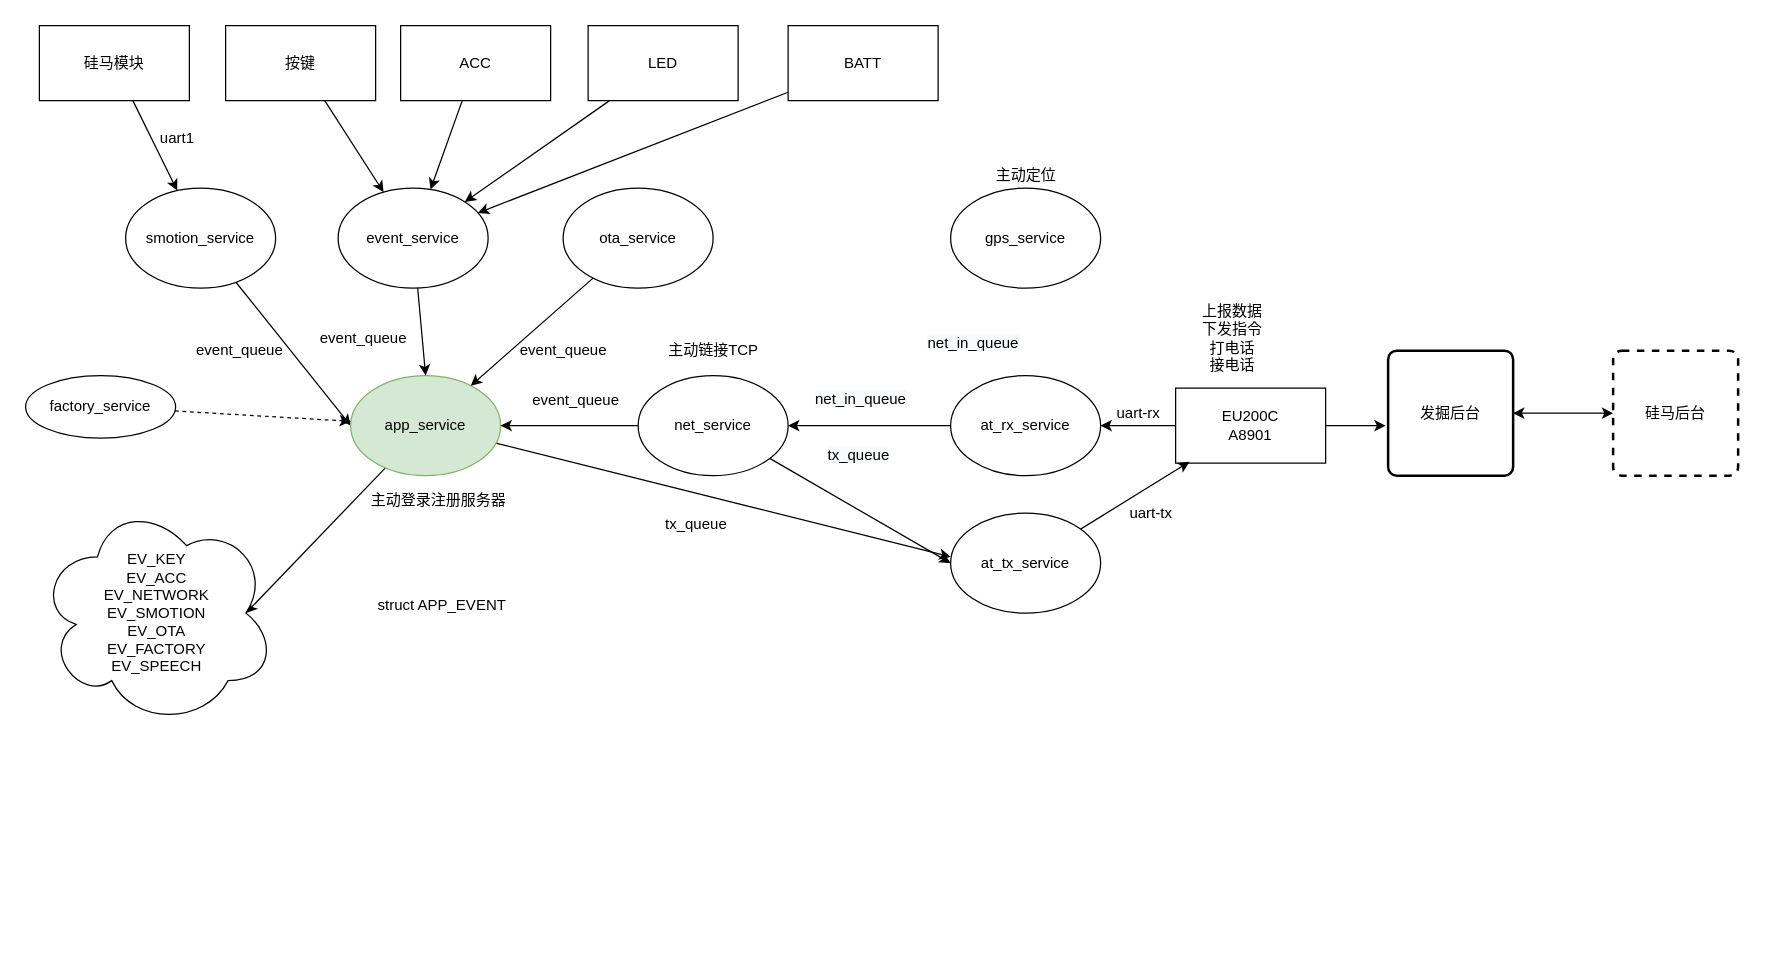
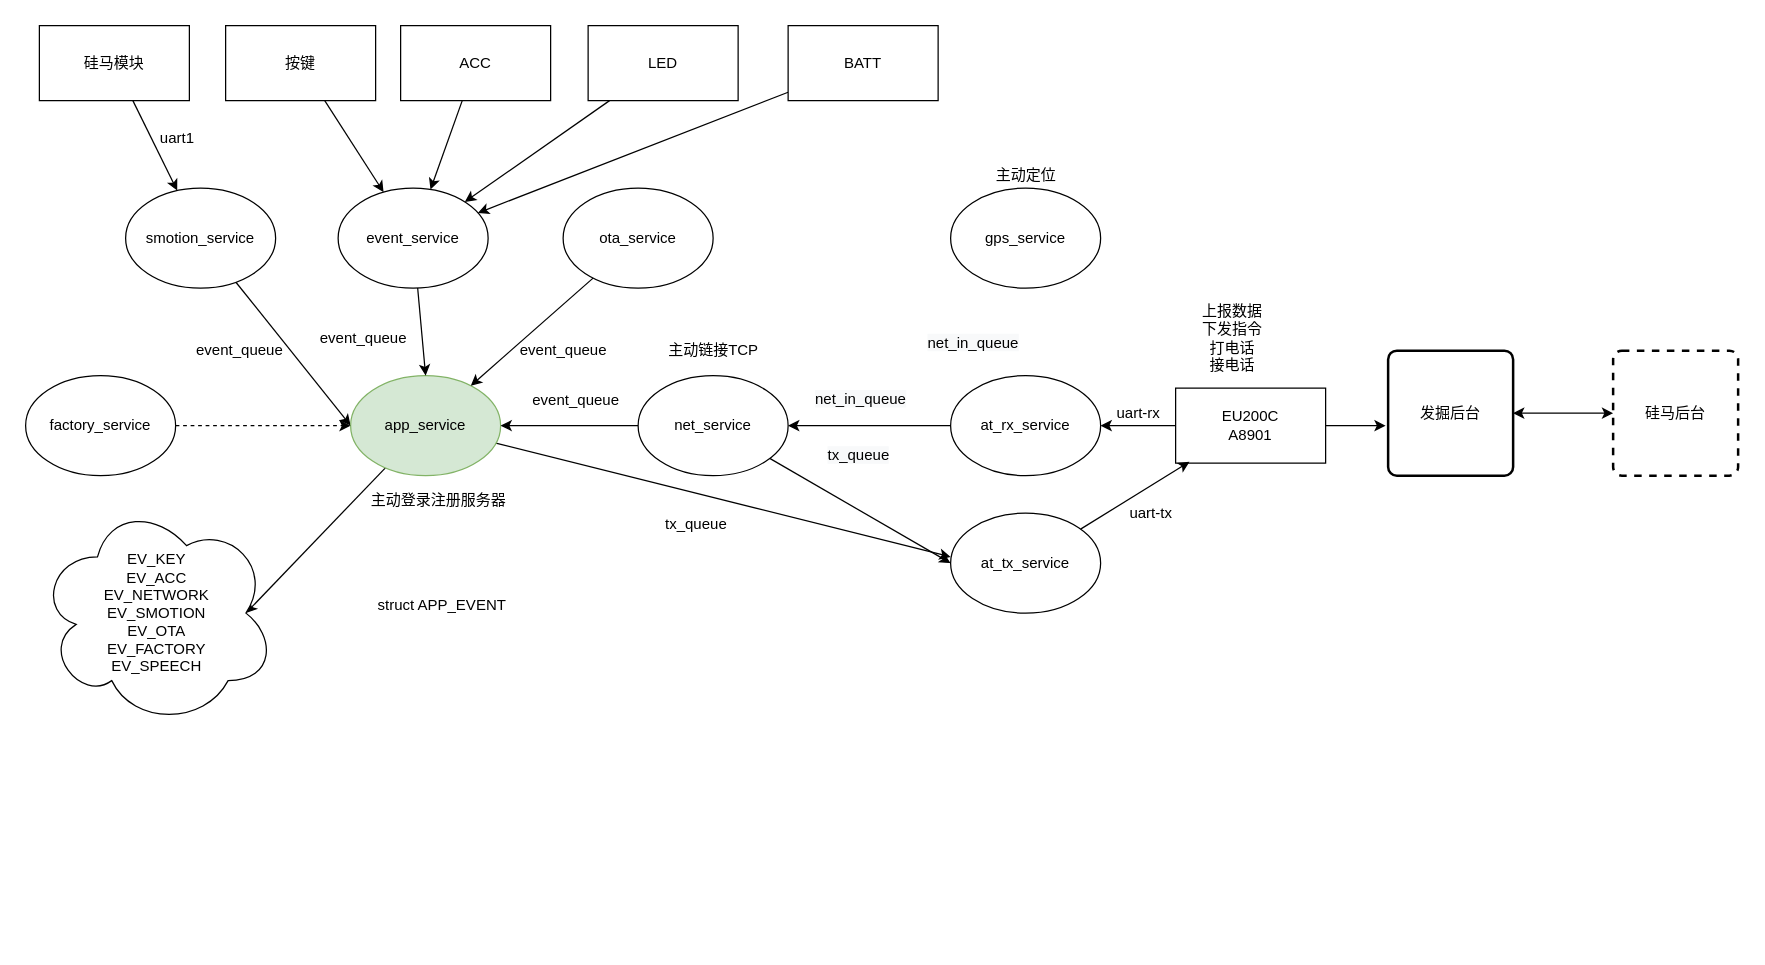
- <mxCell id="46" value="factory_service" style="ellipse;whiteSpace=wrap;html=1;" vertex="1" parent="1"><mxGeometry x="20" y="300" width="120" height="50" as="geometry" /></mxCell>
+ <mxCell id="46" value="factory_service" style="ellipse;whiteSpace=wrap;html=1;" vertex="1" parent="1"><mxGeometry x="20" y="300" width="120" height="80" as="geometry" /></mxCell>
